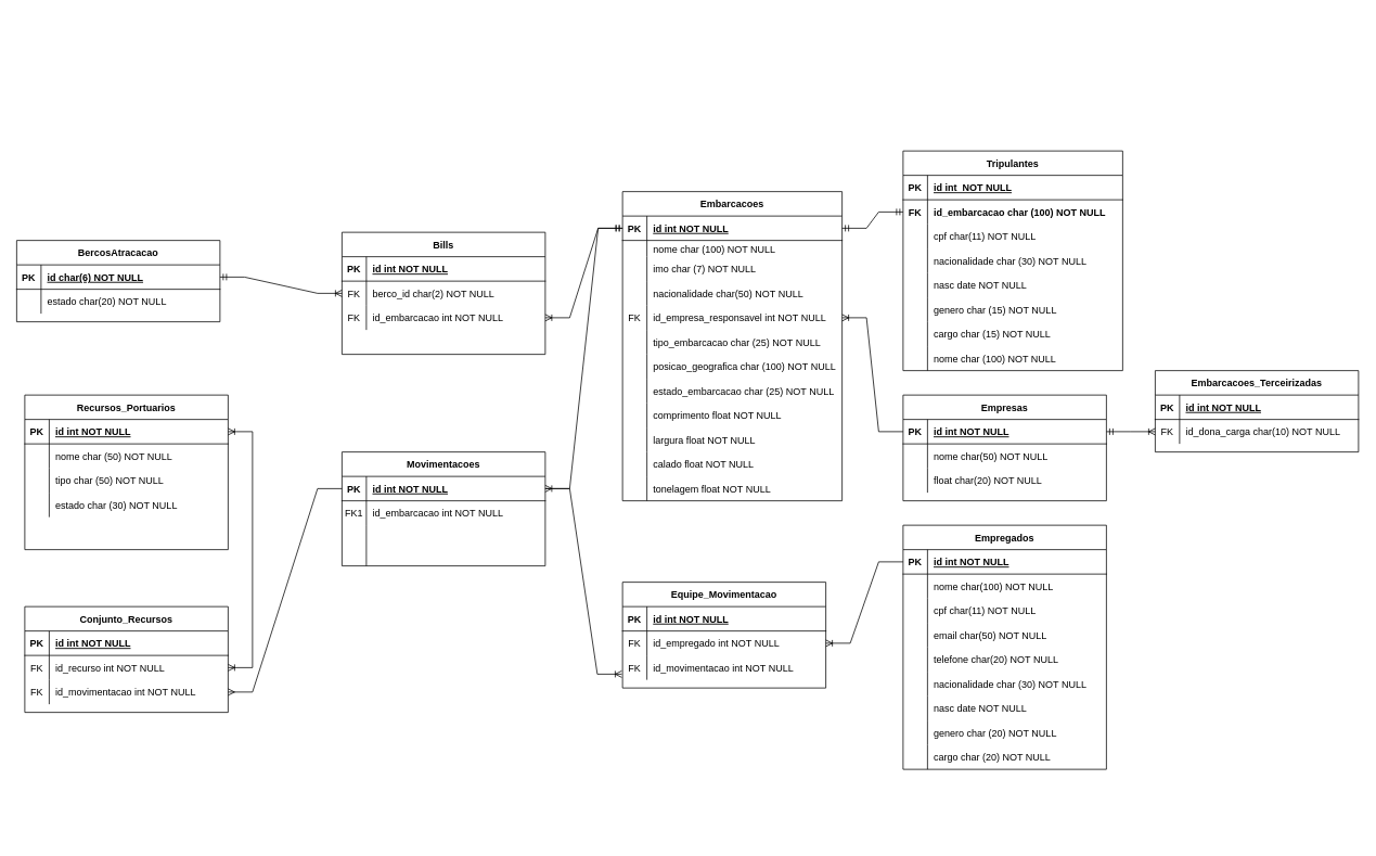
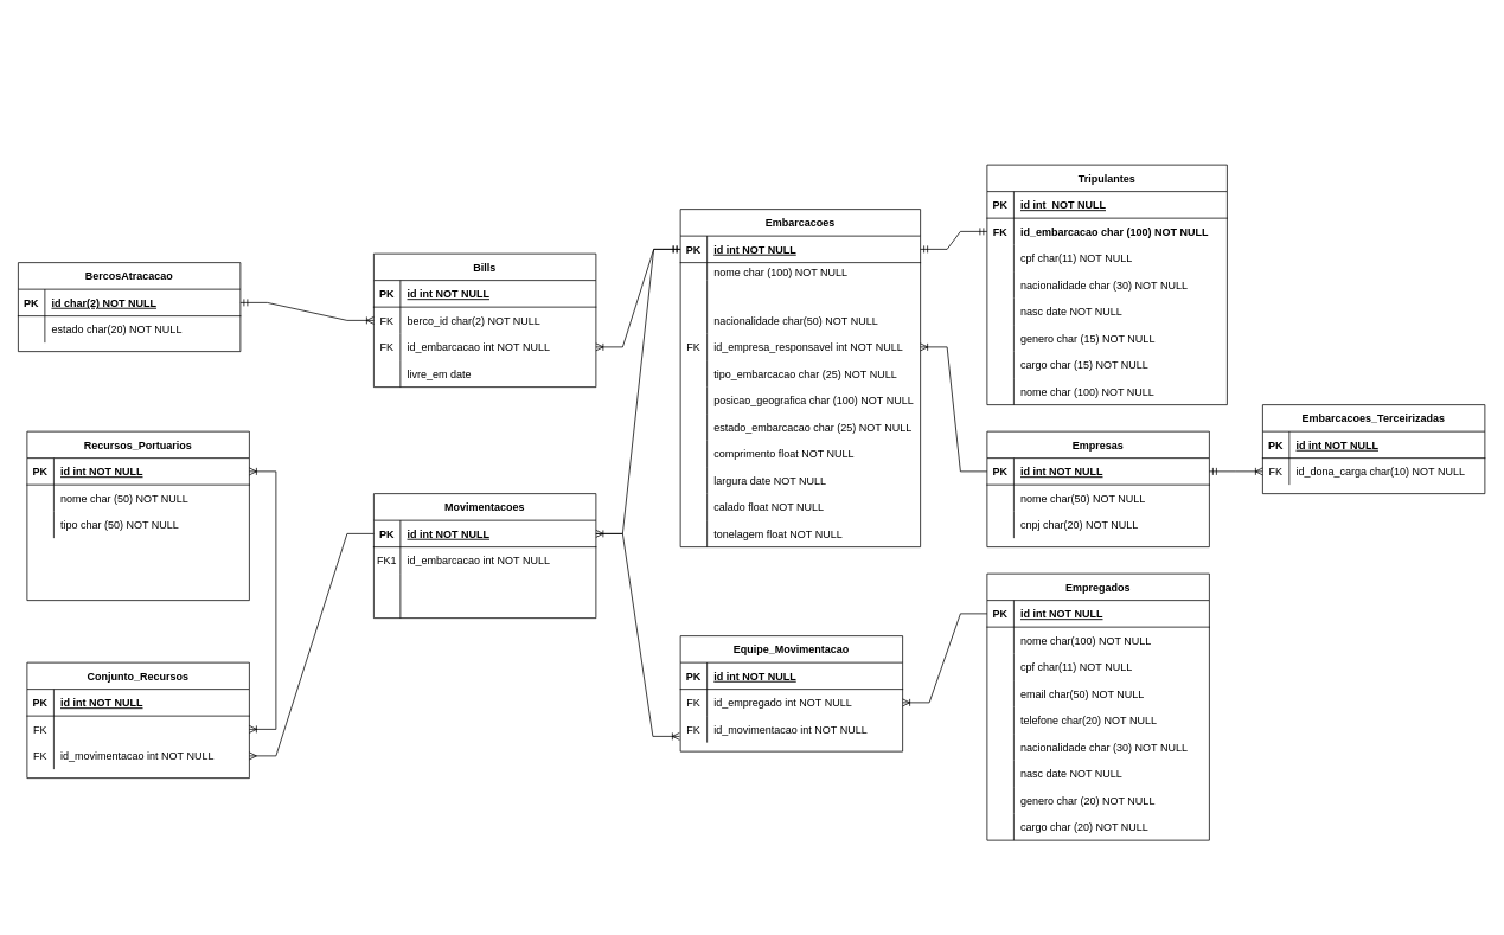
- <mxCell id="31" value="imo char (7) NOT NULL" style="shape=partialRectangle;overflow=hidden;connectable=0;fillColor=none;top=0;left=0;bottom=0;right=0;align=left;spacingLeft=6;" parent="29" vertex="1"><mxGeometry x="30" width="240" height="30" as="geometry"><mxRectangle width="240" height="30" as="alternateBounds" /></mxGeometry></mxCell>
- <mxCell id="18" value="id char(6) NOT NULL" style="shape=partialRectangle;overflow=hidden;connectable=0;fillColor=none;top=0;left=0;bottom=0;right=0;align=left;spacingLeft=6;fontStyle=5;" parent="16" vertex="1"><mxGeometry x="30" width="220" height="30" as="geometry"><mxRectangle width="220" height="30" as="alternateBounds" /></mxGeometry></mxCell>
+ <mxCell id="18" value="id char(2) NOT NULL" style="shape=partialRectangle;overflow=hidden;connectable=0;fillColor=none;top=0;left=0;bottom=0;right=0;align=left;spacingLeft=6;fontStyle=5;" parent="16" vertex="1"><mxGeometry x="30" width="220" height="30" as="geometry"><mxRectangle width="220" height="30" as="alternateBounds" /></mxGeometry></mxCell>
+ <mxCell id="14" value="livre_em date" style="shape=partialRectangle;overflow=hidden;connectable=0;fillColor=none;top=0;left=0;bottom=0;right=0;align=left;spacingLeft=6;" parent="12" vertex="1"><mxGeometry x="30" width="220" height="30" as="geometry"><mxRectangle width="220" height="30" as="alternateBounds" /></mxGeometry></mxCell>
- <mxCell id="52" value="largura float NOT NULL" style="shape=partialRectangle;overflow=hidden;connectable=0;fillColor=none;top=0;left=0;bottom=0;right=0;align=left;spacingLeft=6;" parent="50" vertex="1"><mxGeometry x="30" width="240" height="30" as="geometry"><mxRectangle width="240" height="30" as="alternateBounds" /></mxGeometry></mxCell>
+ <mxCell id="52" value="largura date NOT NULL" style="shape=partialRectangle;overflow=hidden;connectable=0;fillColor=none;top=0;left=0;bottom=0;right=0;align=left;spacingLeft=6;" parent="50" vertex="1"><mxGeometry x="30" width="240" height="30" as="geometry"><mxRectangle width="240" height="30" as="alternateBounds" /></mxGeometry></mxCell>
- <mxCell id="175" value="float char(20) NOT NULL" style="shape=partialRectangle;overflow=hidden;connectable=0;fillColor=none;top=0;left=0;bottom=0;right=0;align=left;spacingLeft=6;" parent="173" vertex="1"><mxGeometry x="30" width="220" height="30" as="geometry"><mxRectangle width="220" height="30" as="alternateBounds" /></mxGeometry></mxCell>
+ <mxCell id="175" value="cnpj char(20) NOT NULL" style="shape=partialRectangle;overflow=hidden;connectable=0;fillColor=none;top=0;left=0;bottom=0;right=0;align=left;spacingLeft=6;" parent="173" vertex="1"><mxGeometry x="30" width="220" height="30" as="geometry"><mxRectangle width="220" height="30" as="alternateBounds" /></mxGeometry></mxCell>
- <mxCell id="115" value="estado char (30) NOT NULL" style="shape=partialRectangle;overflow=hidden;connectable=0;fillColor=none;top=0;left=0;bottom=0;right=0;align=left;spacingLeft=6;" parent="113" vertex="1"><mxGeometry x="30" width="220" height="30" as="geometry"><mxRectangle width="220" height="30" as="alternateBounds" /></mxGeometry></mxCell>
- <mxCell id="150" value="id_recurso int NOT NULL" style="shape=partialRectangle;overflow=hidden;connectable=0;fillColor=none;top=0;left=0;bottom=0;right=0;align=left;spacingLeft=6;" parent="148" vertex="1"><mxGeometry x="30" width="220" height="30" as="geometry"><mxRectangle width="220" height="30" as="alternateBounds" /></mxGeometry></mxCell>
